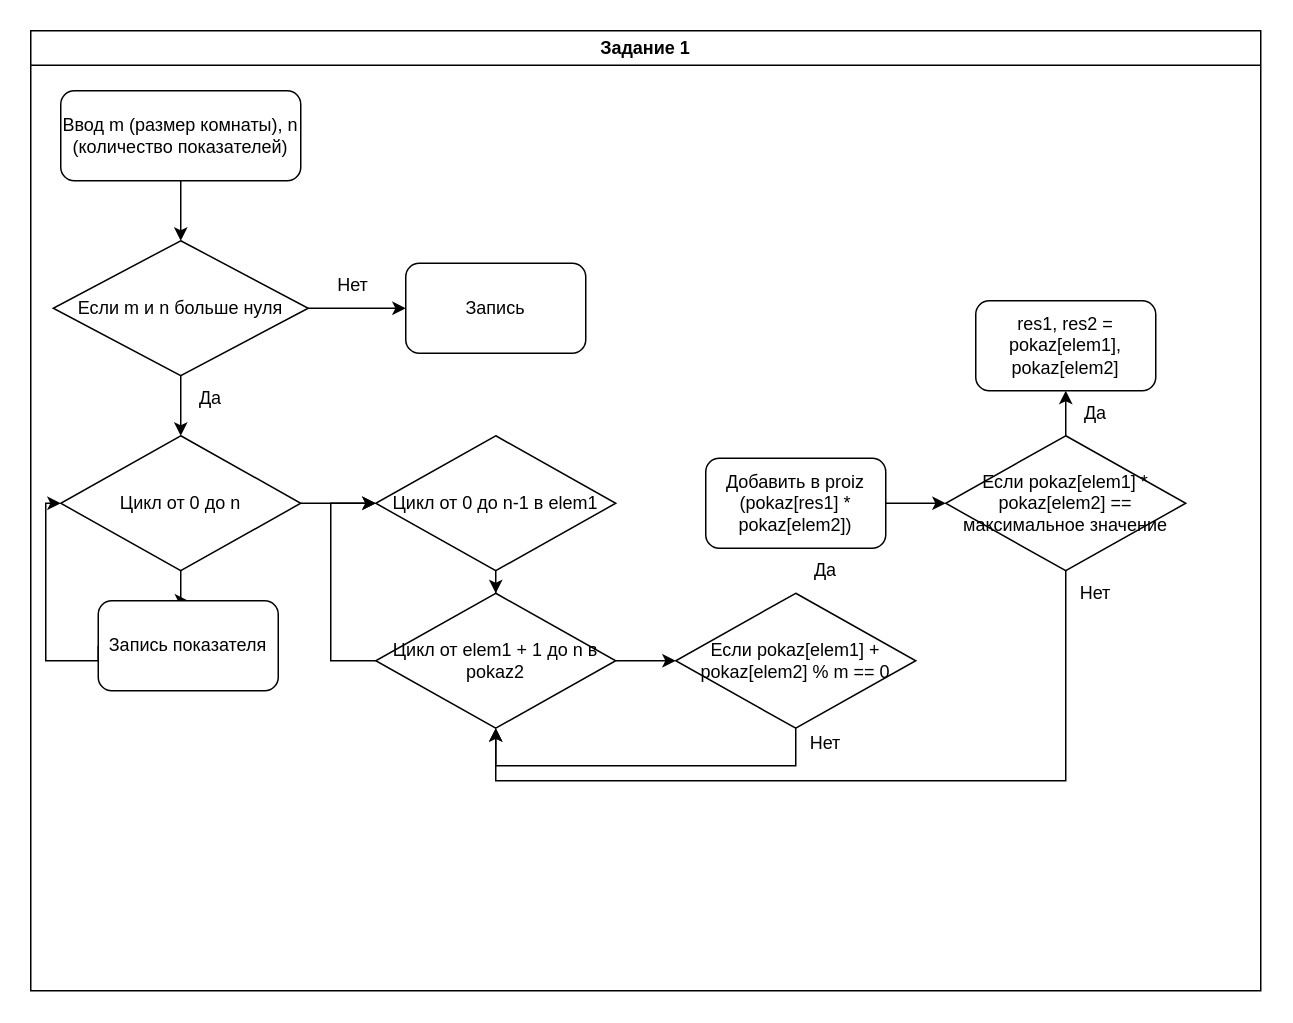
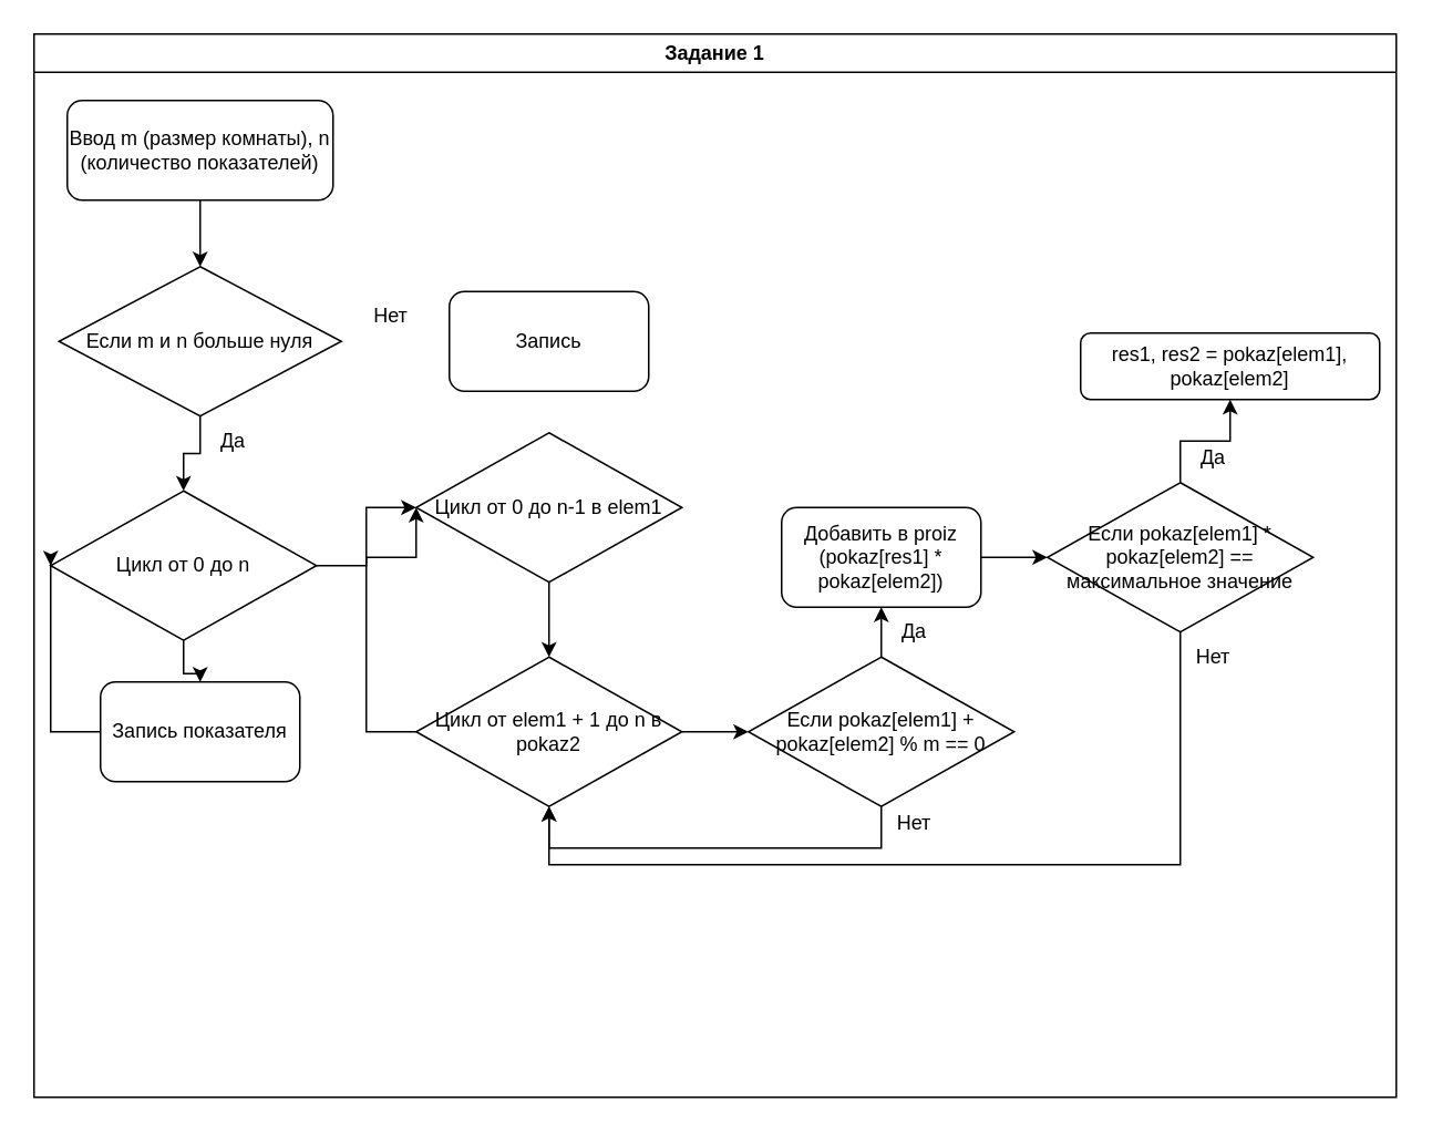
- <mxCell id="5" value="" style="edgeStyle=orthogonalEdgeStyle;rounded=0;orthogonalLoop=1;jettySize=auto;html=1;" edge="1" parent="2" source="7" target="8"><mxGeometry relative="1" as="geometry" /></mxCell>
- <mxCell id="31" value="res1, res2 = pokaz[elem1], pokaz[elem2]" style="rounded=1;whiteSpace=wrap;html=1;" vertex="1" parent="2"><mxGeometry x="630" y="180" width="120" height="60" as="geometry" /></mxCell>
+ <mxCell id="31" value="res1, res2 = pokaz[elem1], pokaz[elem2]" style="rounded=1;whiteSpace=wrap;html=1;" vertex="1" parent="2"><mxGeometry x="630" y="180" width="180" height="40" as="geometry" /></mxCell>
- <mxCell id="11" value="Цикл от 0 до n" style="rhombus;whiteSpace=wrap;html=1;" vertex="1" parent="2"><mxGeometry x="20" y="270" width="160" height="90" as="geometry" /></mxCell>
+ <mxCell id="11" value="Цикл от 0 до n" style="rhombus;whiteSpace=wrap;html=1;" vertex="1" parent="2"><mxGeometry x="10" y="275" width="160" height="90" as="geometry" /></mxCell>
- <mxCell id="17" value="Цикл от 0 до n-1 в elem1" style="rhombus;whiteSpace=wrap;html=1;" vertex="1" parent="2"><mxGeometry x="230" y="270" width="160" height="90" as="geometry" /></mxCell>
+ <mxCell id="17" value="Цикл от 0 до n-1 в elem1" style="rhombus;whiteSpace=wrap;html=1;" vertex="1" parent="2"><mxGeometry x="230" y="240" width="160" height="90" as="geometry" /></mxCell>
+ <mxCell id="20" value="" style="edgeStyle=orthogonalEdgeStyle;rounded=0;orthogonalLoop=1;jettySize=auto;html=1;" edge="1" parent="2" source="21" target="23"><mxGeometry relative="1" as="geometry" /></mxCell>
- <mxCell id="14" value="Запись показателя" style="rounded=1;whiteSpace=wrap;html=1;" vertex="1" parent="2"><mxGeometry x="45" y="380" width="120" height="60" as="geometry" /></mxCell>
+ <mxCell id="14" value="Запись показателя" style="rounded=1;whiteSpace=wrap;html=1;" vertex="1" parent="2"><mxGeometry x="40" y="390" width="120" height="60" as="geometry" /></mxCell>
